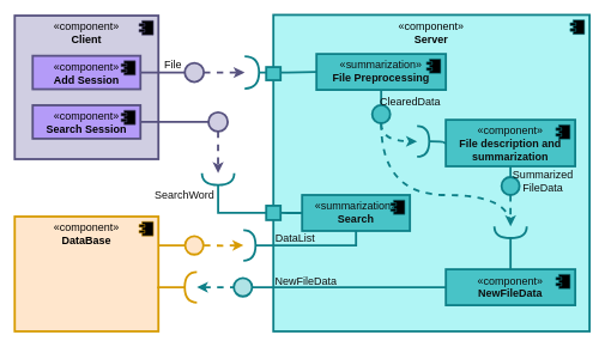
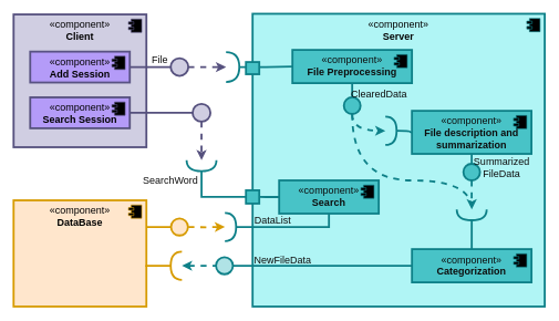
- <mxCell id="8" value="«summarization»&lt;br style=&quot;font-size: 15px;&quot;&gt;&lt;b style=&quot;font-size: 15px;&quot;&gt;File Preprocessing&lt;/b&gt;" style="html=1;dropTarget=0;whiteSpace=wrap;rounded=0;strokeColor=#0e8088;strokeWidth=3;align=center;verticalAlign=top;arcSize=4;fontFamily=Helvetica;fontSize=15;fontColor=#0D0D0D;labelBackgroundColor=none;fillColor=#48C3C7;" vertex="1" parent="1"><mxGeometry x="440" y="74.46" width="180" height="50" as="geometry" /></mxCell>
+ <mxCell id="8" value="«component»&lt;br style=&quot;font-size: 15px;&quot;&gt;&lt;b style=&quot;font-size: 15px;&quot;&gt;File Preprocessing&lt;/b&gt;" style="html=1;dropTarget=0;whiteSpace=wrap;rounded=0;strokeColor=#0e8088;strokeWidth=3;align=center;verticalAlign=top;arcSize=4;fontFamily=Helvetica;fontSize=15;fontColor=#0D0D0D;labelBackgroundColor=none;fillColor=#48C3C7;" vertex="1" parent="1"><mxGeometry x="440" y="74.46" width="180" height="50" as="geometry" /></mxCell>
- <mxCell id="16" value="«summarization»&lt;br style=&quot;font-size: 15px;&quot;&gt;&lt;b style=&quot;font-size: 15px;&quot;&gt;Search&lt;/b&gt;" style="html=1;dropTarget=0;whiteSpace=wrap;rounded=0;strokeColor=#0e8088;strokeWidth=3;align=center;verticalAlign=top;arcSize=4;fontFamily=Helvetica;fontSize=15;fontColor=#0D0D0D;labelBackgroundColor=none;fillColor=#48C3C7;" vertex="1" parent="1"><mxGeometry x="420" y="271" width="150" height="50" as="geometry" /></mxCell>
+ <mxCell id="16" value="«component»&lt;br style=&quot;font-size: 15px;&quot;&gt;&lt;b style=&quot;font-size: 15px;&quot;&gt;Search&lt;/b&gt;" style="html=1;dropTarget=0;whiteSpace=wrap;rounded=0;strokeColor=#0e8088;strokeWidth=3;align=center;verticalAlign=top;arcSize=4;fontFamily=Helvetica;fontSize=15;fontColor=#0D0D0D;labelBackgroundColor=none;fillColor=#48C3C7;" vertex="1" parent="1"><mxGeometry x="420" y="271" width="150" height="50" as="geometry" /></mxCell>
- <mxCell id="11" value="«component»&lt;br style=&quot;font-size: 15px;&quot;&gt;&lt;b style=&quot;font-size: 15px;&quot;&gt;NewFileData&lt;/b&gt;" style="html=1;dropTarget=0;whiteSpace=wrap;rounded=0;strokeColor=#0e8088;strokeWidth=3;align=center;verticalAlign=top;arcSize=4;fontFamily=Helvetica;fontSize=15;fontColor=#0D0D0D;labelBackgroundColor=none;fillColor=#48C3C7;" vertex="1" parent="1"><mxGeometry x="620.06" y="374.55" width="180" height="50" as="geometry" /></mxCell>
+ <mxCell id="11" value="«component»&lt;br style=&quot;font-size: 15px;&quot;&gt;&lt;b style=&quot;font-size: 15px;&quot;&gt;Categorization&lt;/b&gt;" style="html=1;dropTarget=0;whiteSpace=wrap;rounded=0;strokeColor=#0e8088;strokeWidth=3;align=center;verticalAlign=top;arcSize=4;fontFamily=Helvetica;fontSize=15;fontColor=#0D0D0D;labelBackgroundColor=none;fillColor=#48C3C7;" vertex="1" parent="1"><mxGeometry x="620.06" y="374.55" width="180" height="50" as="geometry" /></mxCell>
